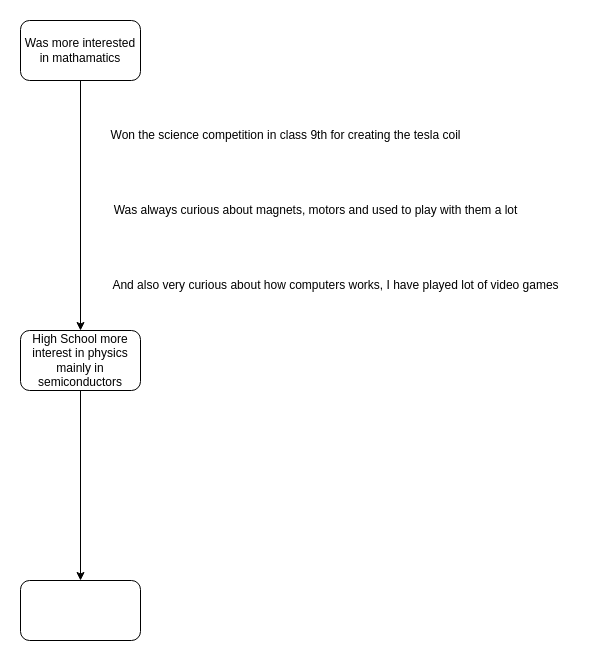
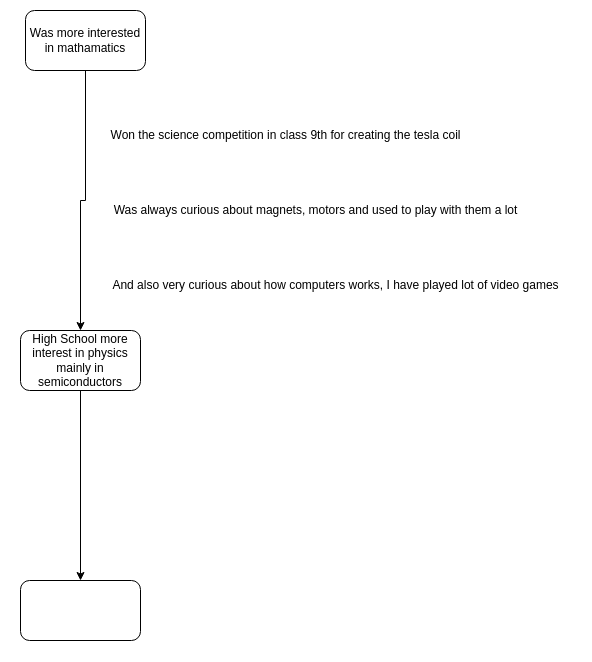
- <mxCell id="3" value="Was more interested in mathamatics" style="rounded=1;whiteSpace=wrap;html=1;" vertex="1" parent="1"><mxGeometry x="20" y="20" width="120" height="60" as="geometry" /></mxCell>
+ <mxCell id="3" value="Was more interested in mathamatics" style="rounded=1;whiteSpace=wrap;html=1;" vertex="1" parent="1"><mxGeometry x="25" y="10" width="120" height="60" as="geometry" /></mxCell>
